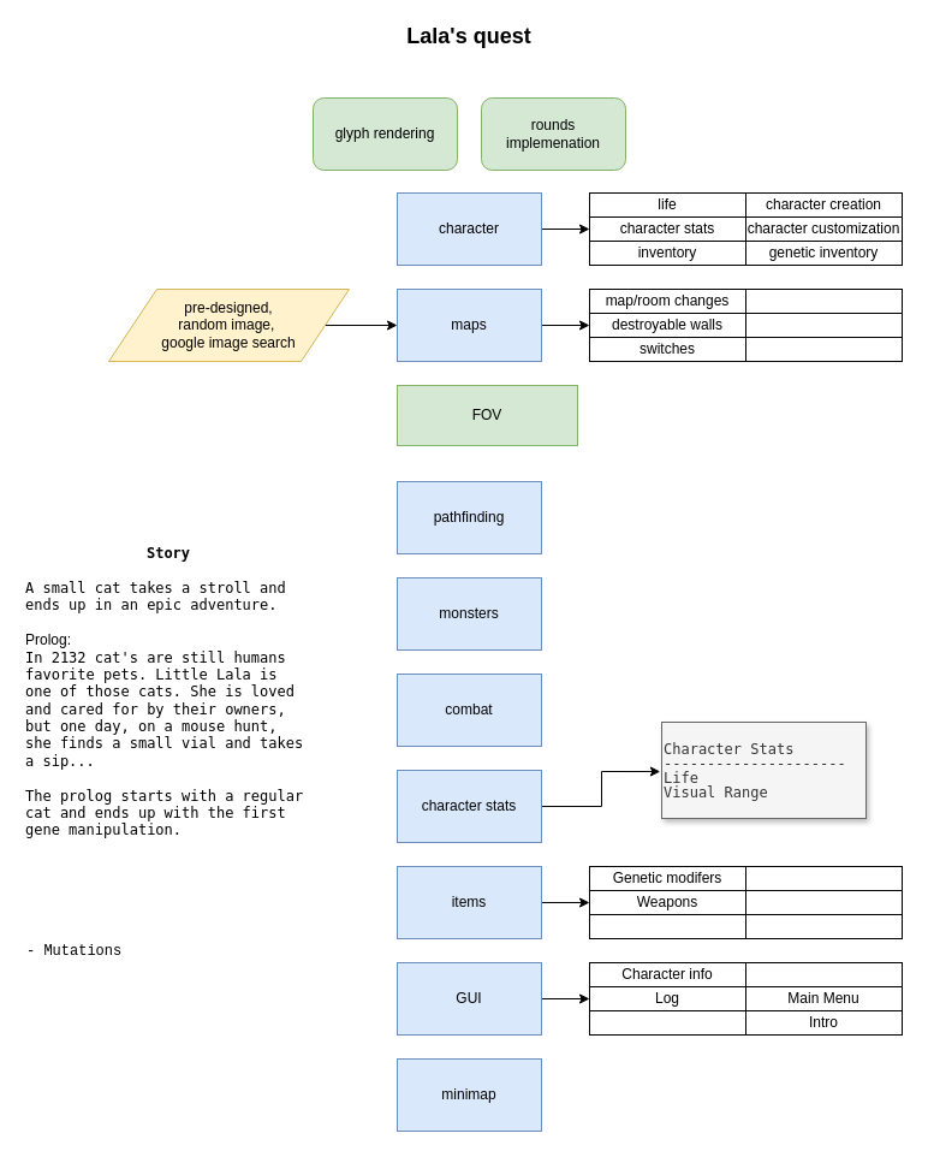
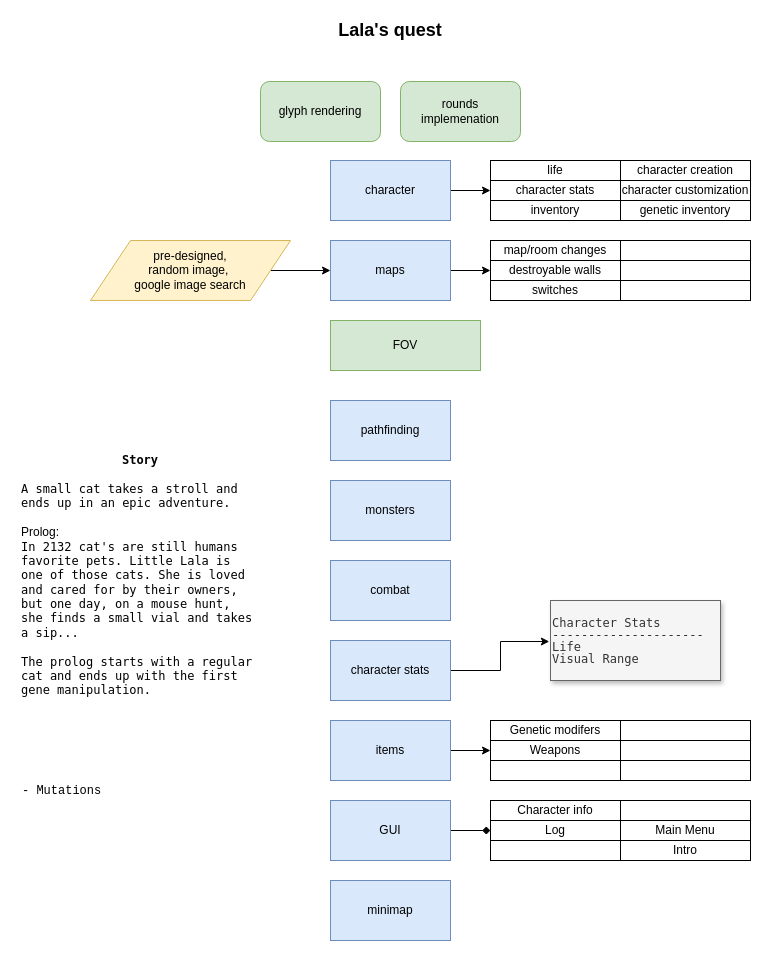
- <mxCell id="16" style="edgeStyle=orthogonalEdgeStyle;rounded=0;orthogonalLoop=1;jettySize=auto;html=1;entryX=0;entryY=0.5;entryDx=0;entryDy=0;" parent="1" source="17" target="47" edge="1"><mxGeometry relative="1" as="geometry" /></mxCell>
+ <mxCell id="16" style="edgeStyle=orthogonalEdgeStyle;rounded=0;orthogonalLoop=1;jettySize=auto;html=1;entryX=0;entryY=0.5;entryDx=0;entryDy=0;endArrow=diamond;" parent="1" source="17" target="47" edge="1"><mxGeometry relative="1" as="geometry" /></mxCell>
